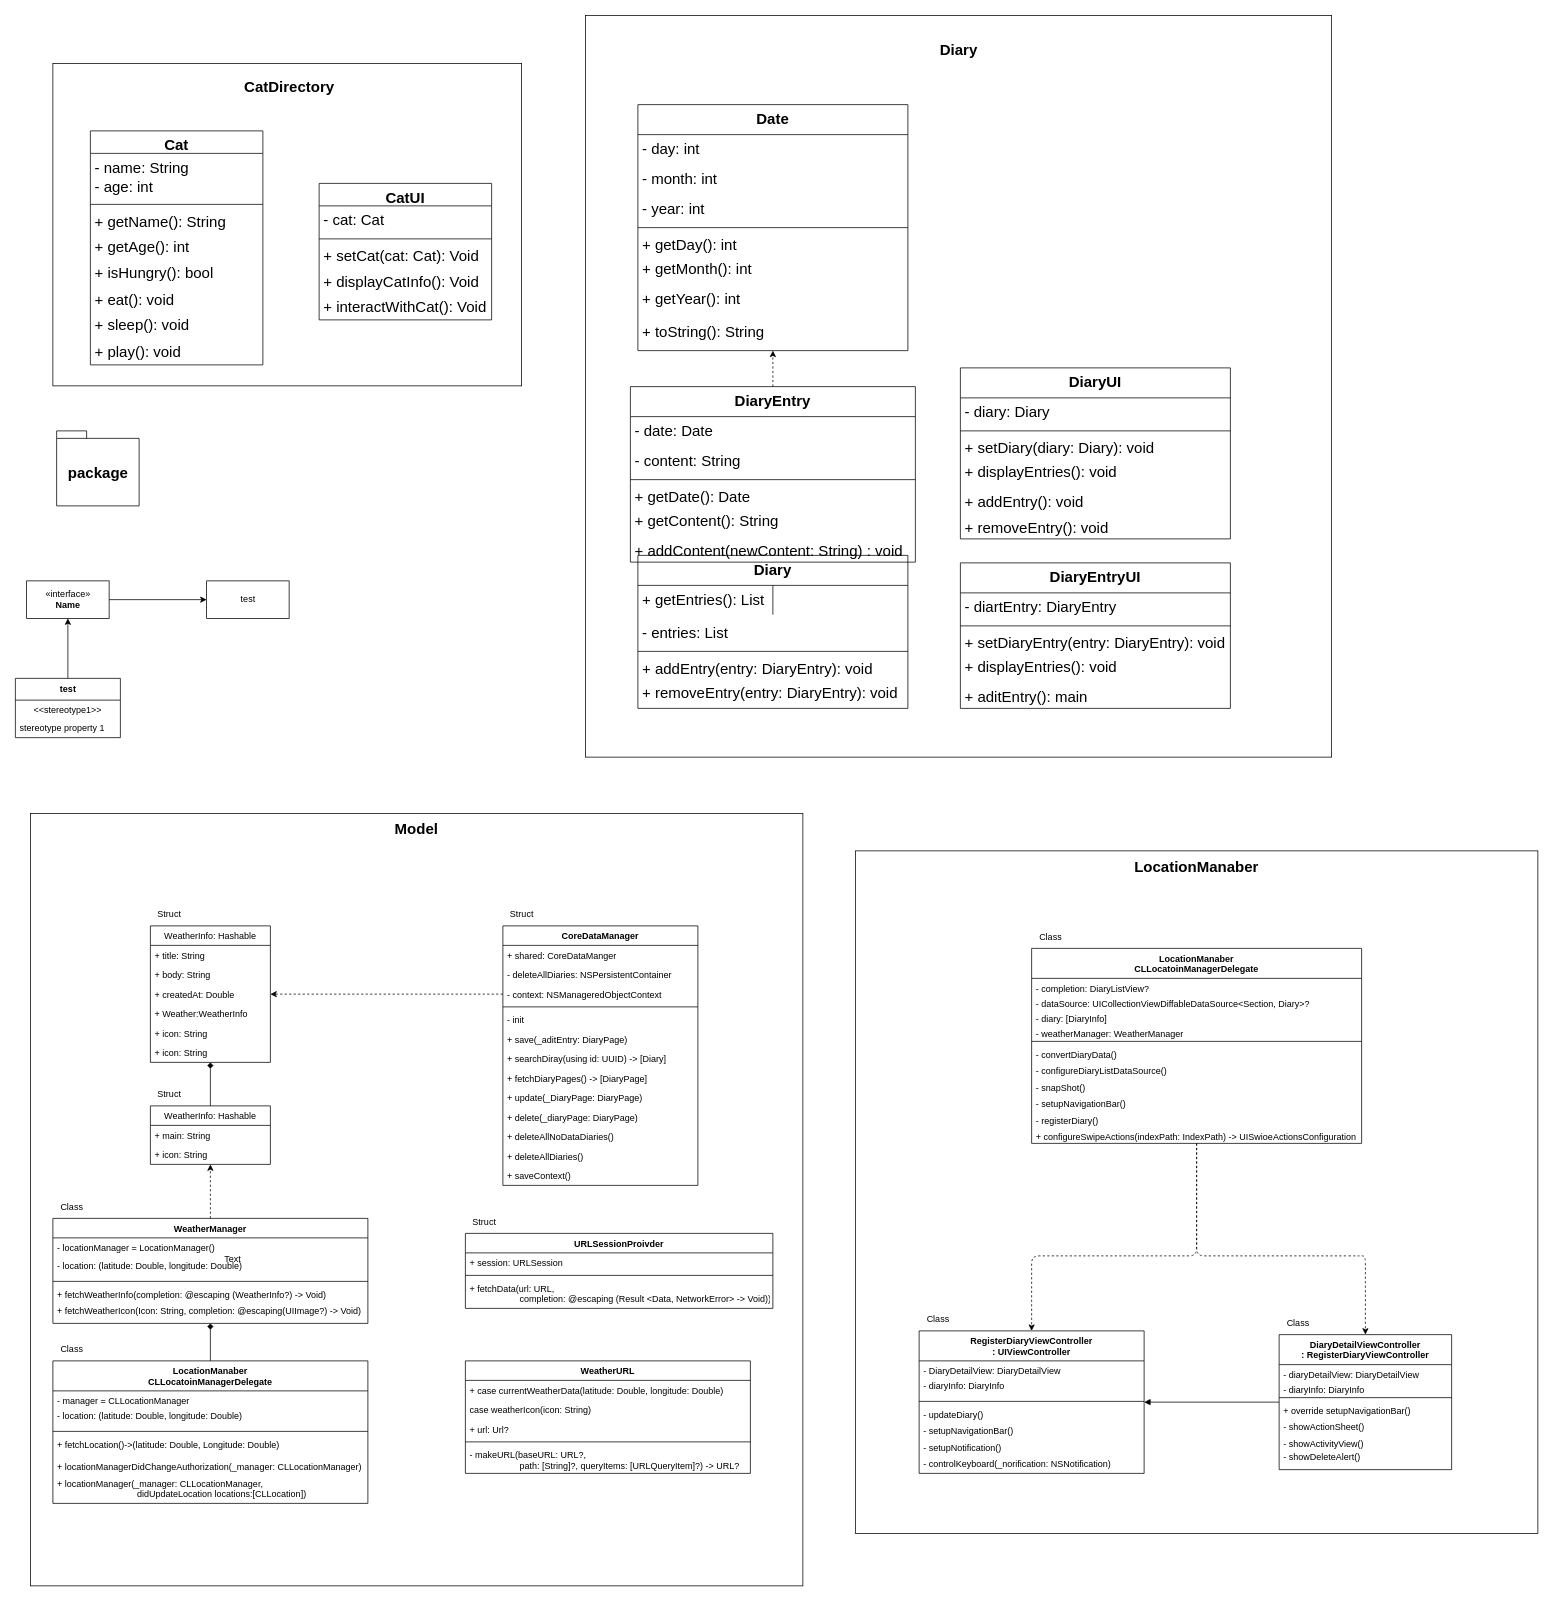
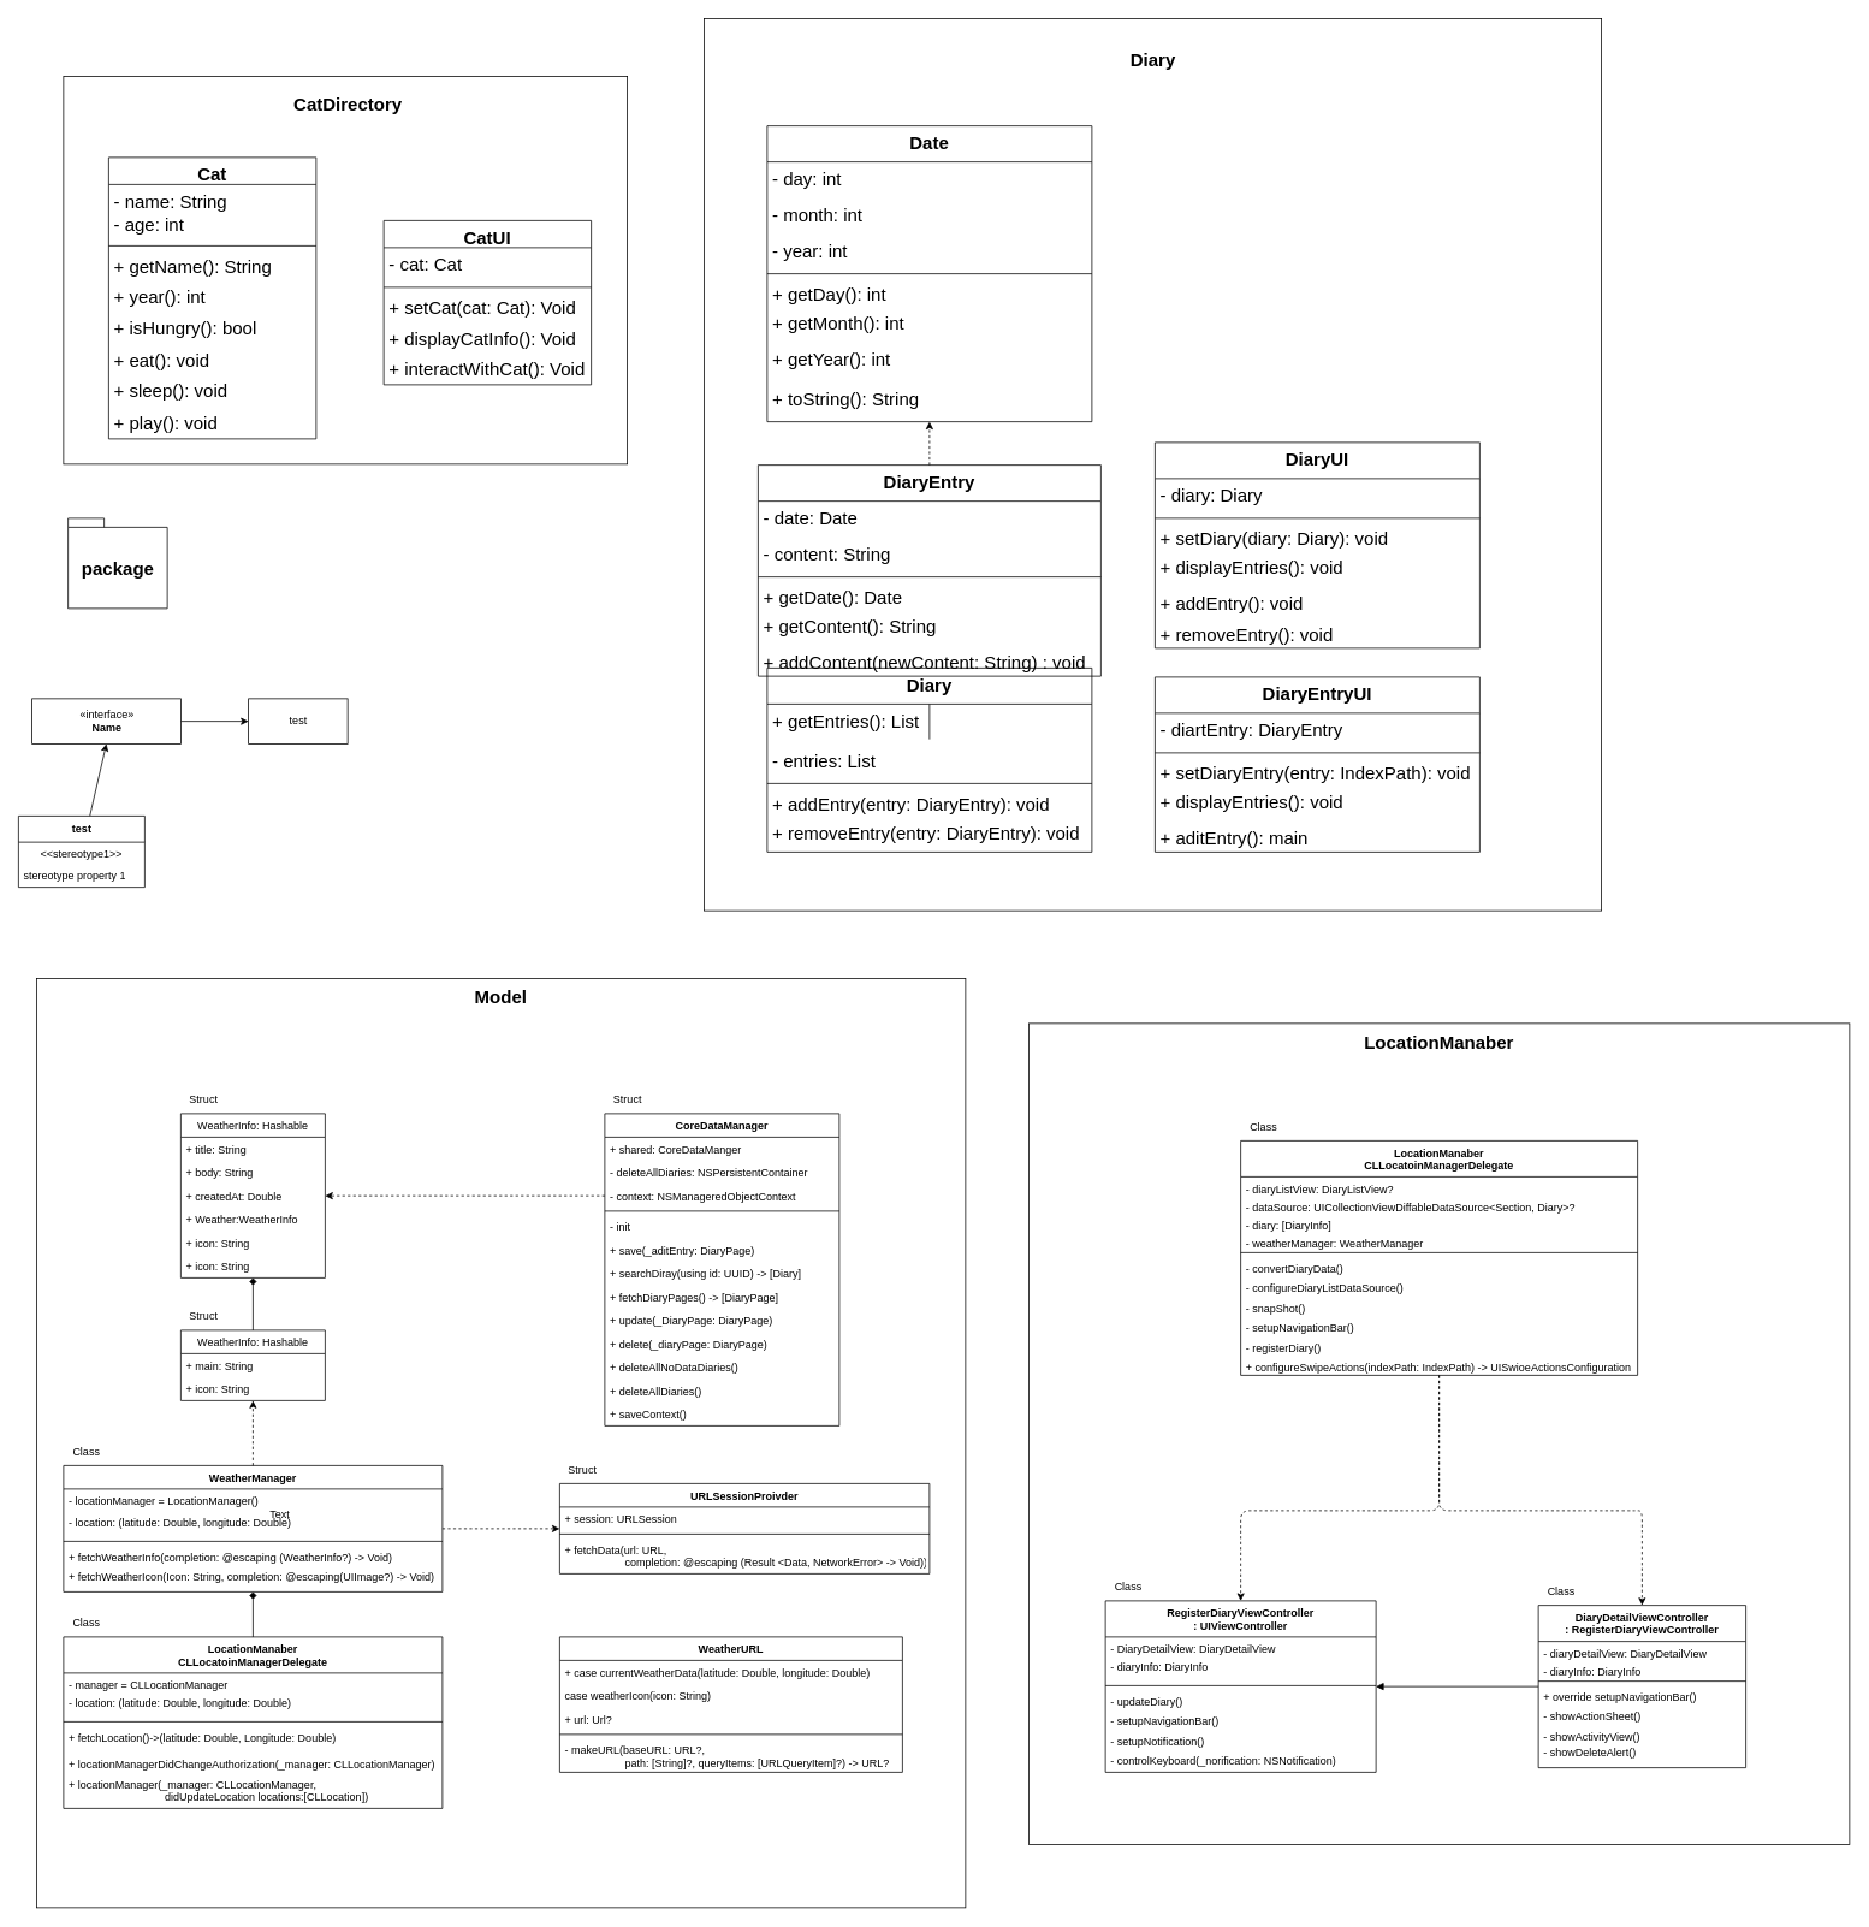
- <mxCell id="17" value="+ getAge(): int" style="text;strokeColor=none;fillColor=none;align=left;verticalAlign=top;spacingLeft=4;spacingRight=4;overflow=hidden;rotatable=0;points=[[0,0.5],[1,0.5]];portConstraint=eastwest;fontSize=20;" vertex="1" parent="12"><mxGeometry y="136" width="230" height="34" as="geometry" /></mxCell>
+ <mxCell id="17" value="+ year(): int" style="text;strokeColor=none;fillColor=none;align=left;verticalAlign=top;spacingLeft=4;spacingRight=4;overflow=hidden;rotatable=0;points=[[0,0.5],[1,0.5]];portConstraint=eastwest;fontSize=20;" vertex="1" parent="12"><mxGeometry y="136" width="230" height="34" as="geometry" /></mxCell>
- <mxCell id="8" value="&amp;laquo;interface&amp;raquo;&lt;br&gt;&lt;b&gt;Name&lt;/b&gt;" style="html=1;" parent="1" vertex="1"><mxGeometry x="35" y="774" width="110" height="50" as="geometry" /></mxCell>
+ <mxCell id="8" value="&amp;laquo;interface&amp;raquo;&lt;br&gt;&lt;b&gt;Name&lt;/b&gt;" style="html=1;" parent="1" vertex="1"><mxGeometry x="35" y="774" width="165" height="50" as="geometry" /></mxCell>
- <mxCell id="55" value="+ setDiaryEntry(entry: DiaryEntry): void" style="text;strokeColor=none;fillColor=none;align=left;verticalAlign=top;spacingLeft=4;spacingRight=4;overflow=hidden;rotatable=0;points=[[0,0.5],[1,0.5]];portConstraint=eastwest;fontSize=20;" vertex="1" parent="52"><mxGeometry y="88" width="360" height="32" as="geometry" /></mxCell>
+ <mxCell id="55" value="+ setDiaryEntry(entry: IndexPath): void" style="text;strokeColor=none;fillColor=none;align=left;verticalAlign=top;spacingLeft=4;spacingRight=4;overflow=hidden;rotatable=0;points=[[0,0.5],[1,0.5]];portConstraint=eastwest;fontSize=20;" vertex="1" parent="52"><mxGeometry y="88" width="360" height="32" as="geometry" /></mxCell>
- <mxCell id="72" value="- completion: DiaryListView?" style="text;strokeColor=none;fillColor=none;align=left;verticalAlign=top;spacingLeft=4;spacingRight=4;overflow=hidden;rotatable=0;points=[[0,0.5],[1,0.5]];portConstraint=eastwest;" parent="71" vertex="1"><mxGeometry y="40" width="440" height="20" as="geometry" /></mxCell>
+ <mxCell id="72" value="- diaryListView: DiaryListView?" style="text;strokeColor=none;fillColor=none;align=left;verticalAlign=top;spacingLeft=4;spacingRight=4;overflow=hidden;rotatable=0;points=[[0,0.5],[1,0.5]];portConstraint=eastwest;" parent="71" vertex="1"><mxGeometry y="40" width="440" height="20" as="geometry" /></mxCell>
+ <mxCell id="153" style="edgeStyle=none;html=1;dashed=1;endArrow=classic;endFill=1;" parent="106" source="108" target="149" edge="1"><mxGeometry relative="1" as="geometry" /></mxCell>
